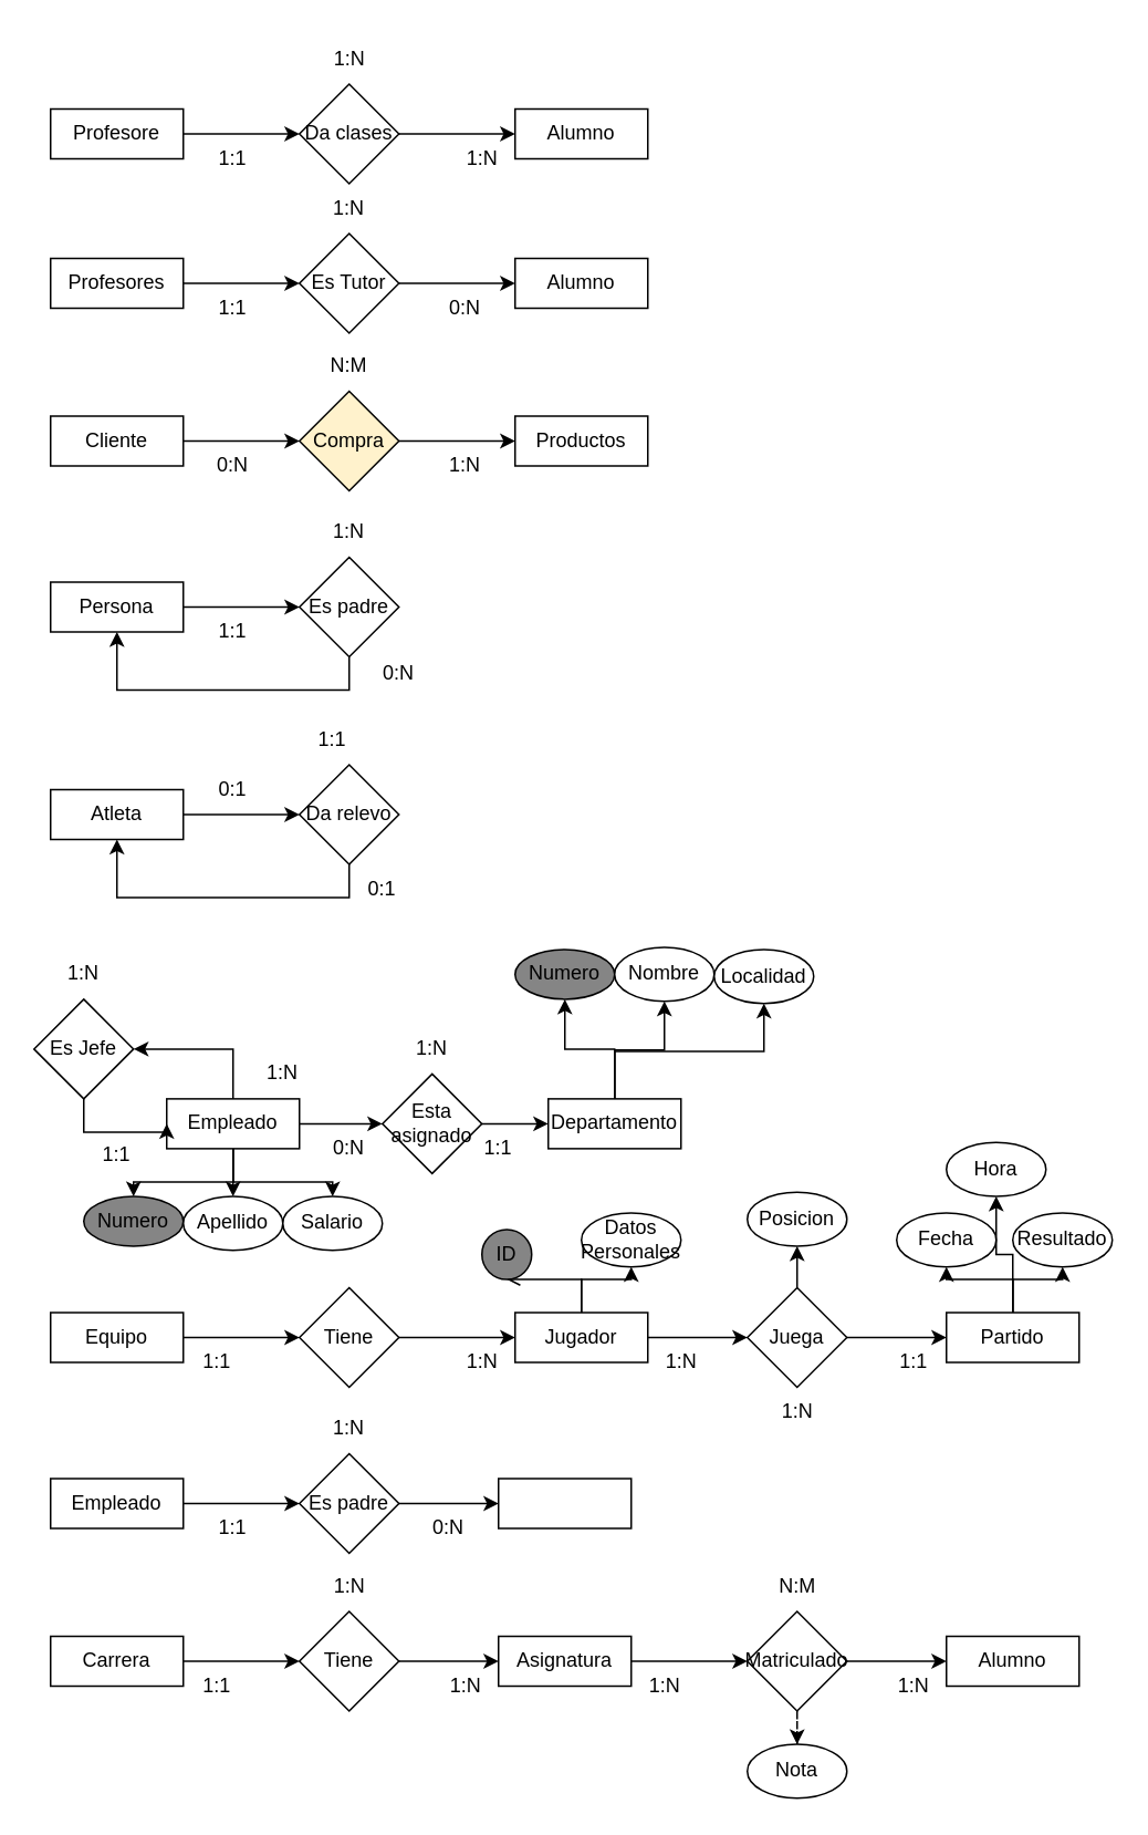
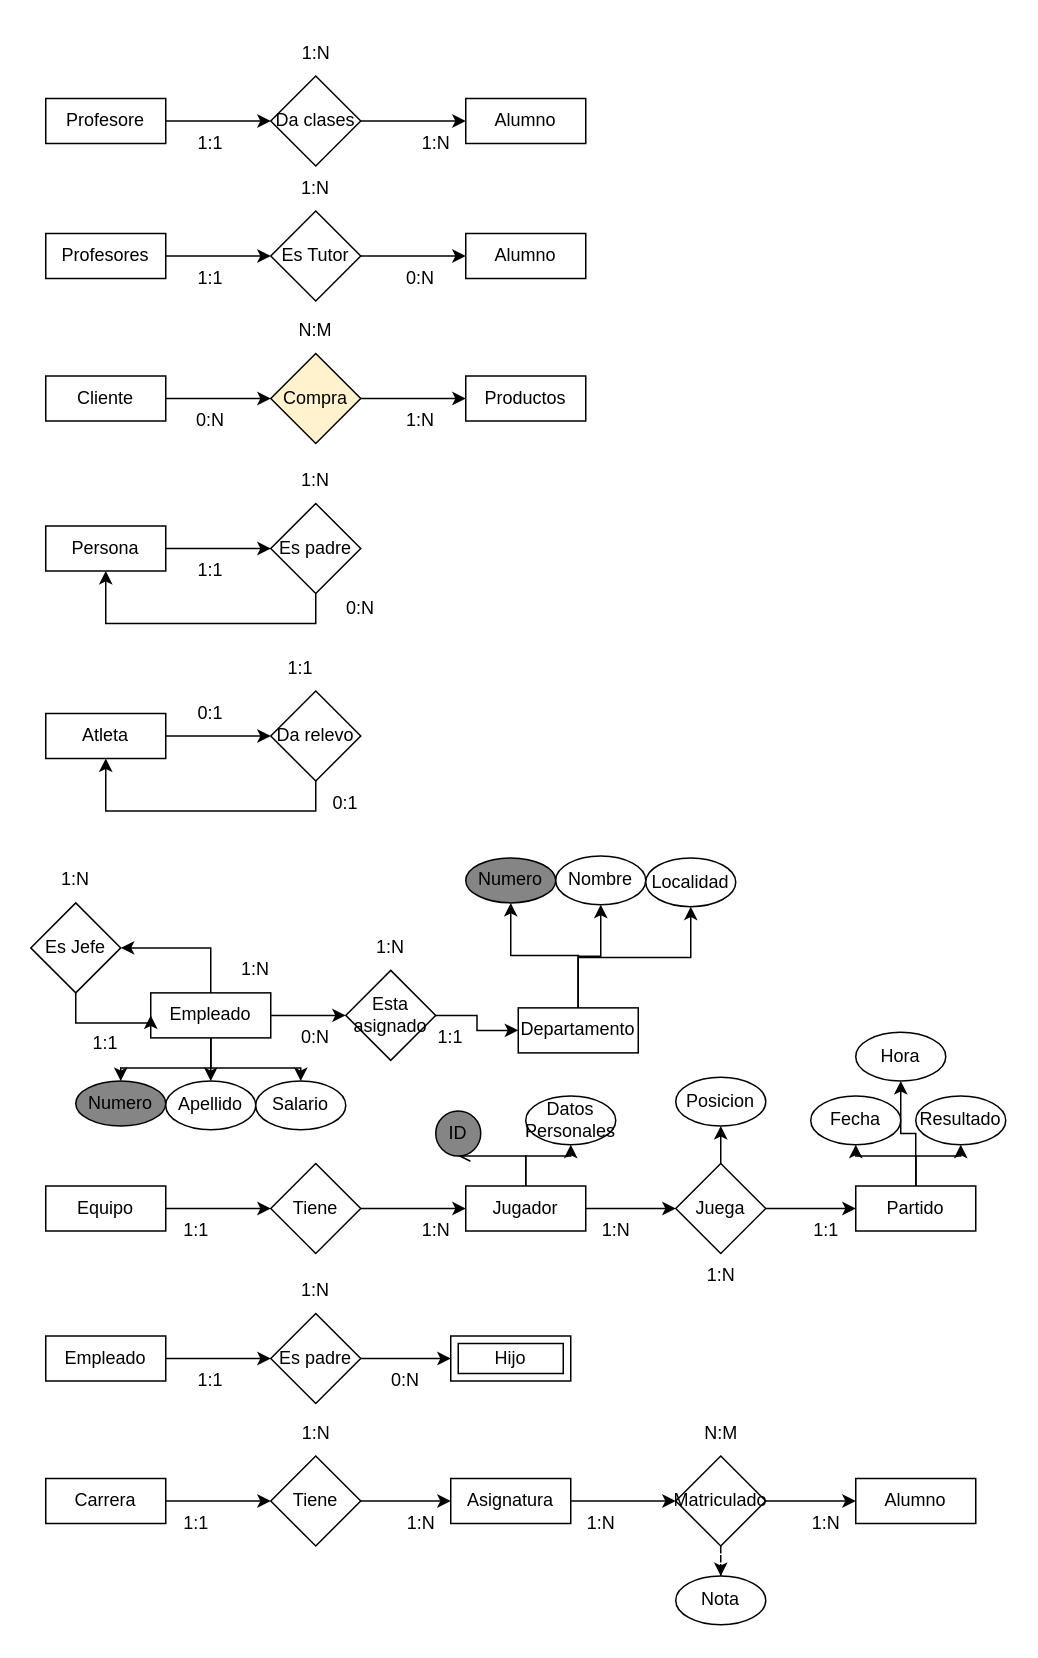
- <mxCell id="43" value="Departamento" style="rounded=0;whiteSpace=wrap;html=1;" vertex="1" parent="1"><mxGeometry x="330" y="661.25" width="80" height="30" as="geometry" /></mxCell>
+ <mxCell id="43" value="Departamento" style="rounded=0;whiteSpace=wrap;html=1;" vertex="1" parent="1"><mxGeometry x="345" y="671.25" width="80" height="30" as="geometry" /></mxCell>
+ <mxCell id="95" value="Hijo" style="rounded=0;whiteSpace=wrap;html=1;" vertex="1" parent="1"><mxGeometry x="305" y="895" width="70" height="20" as="geometry" /></mxCell>
